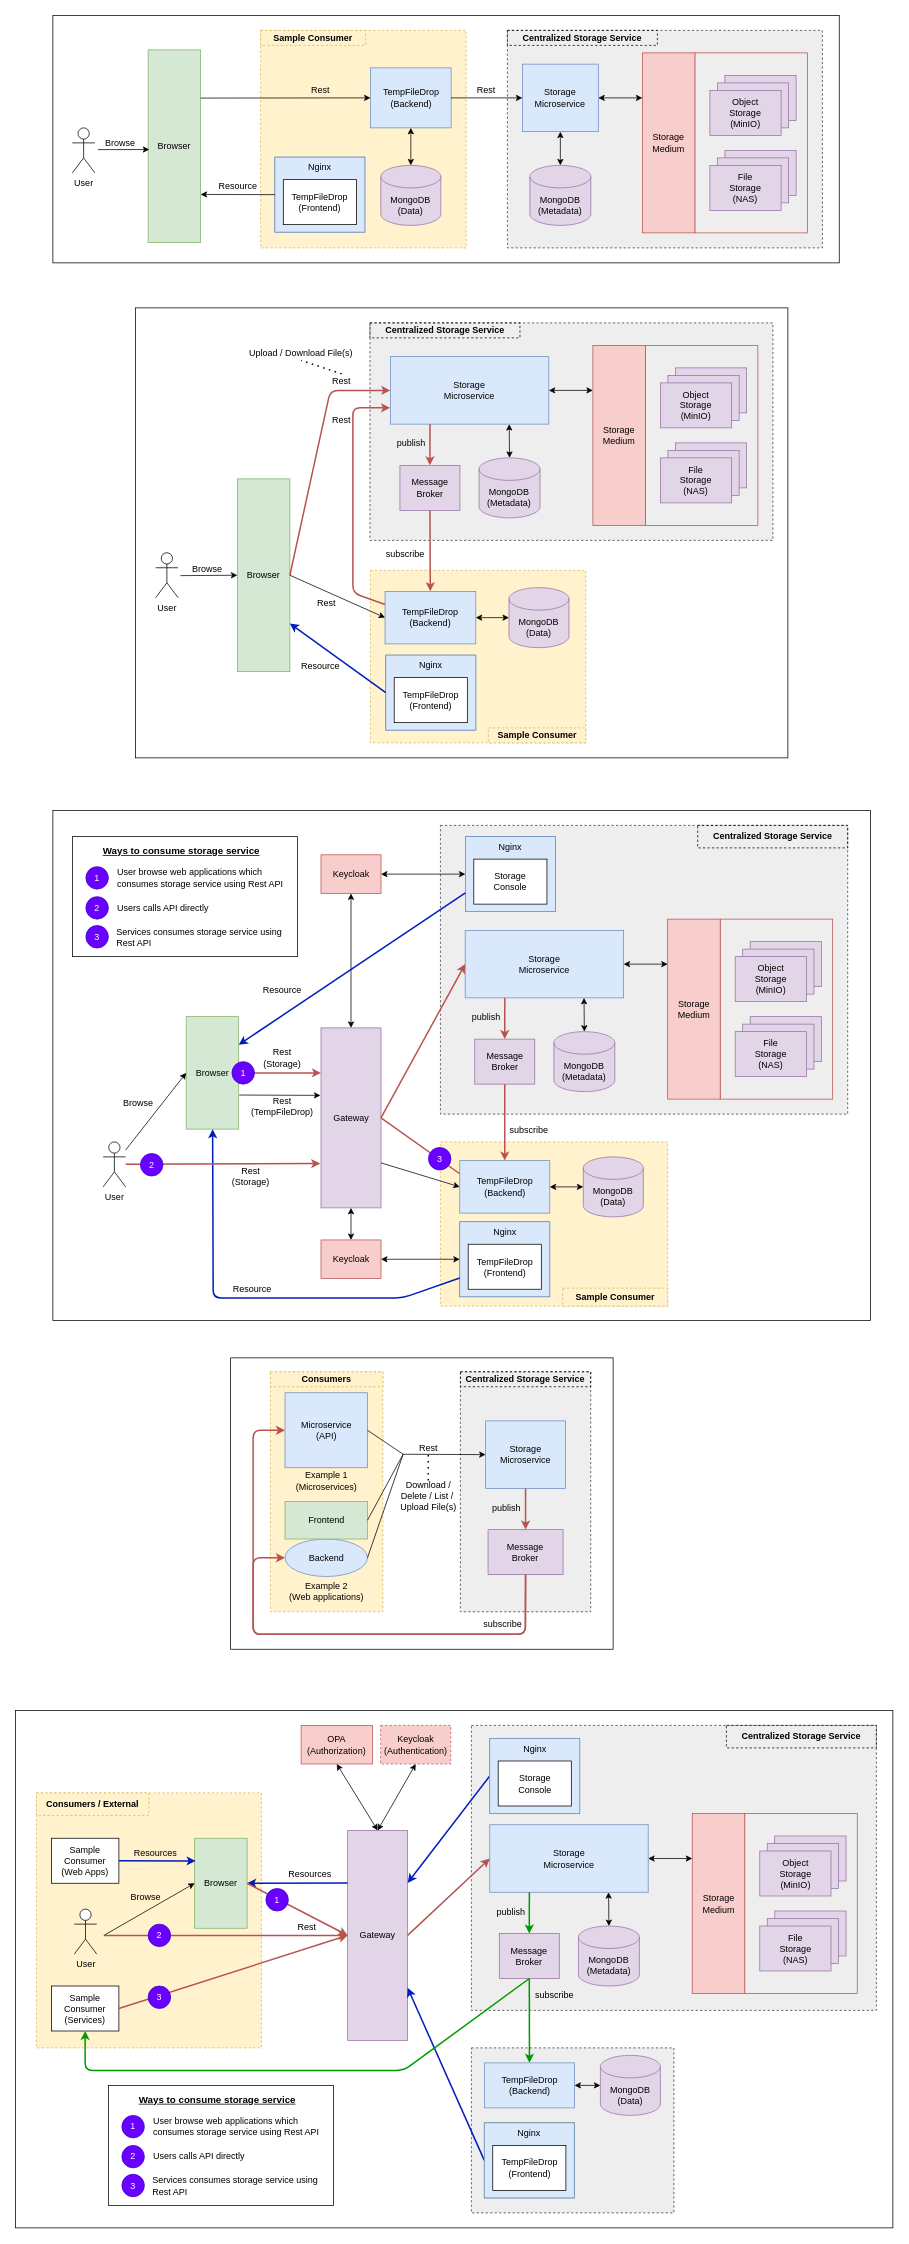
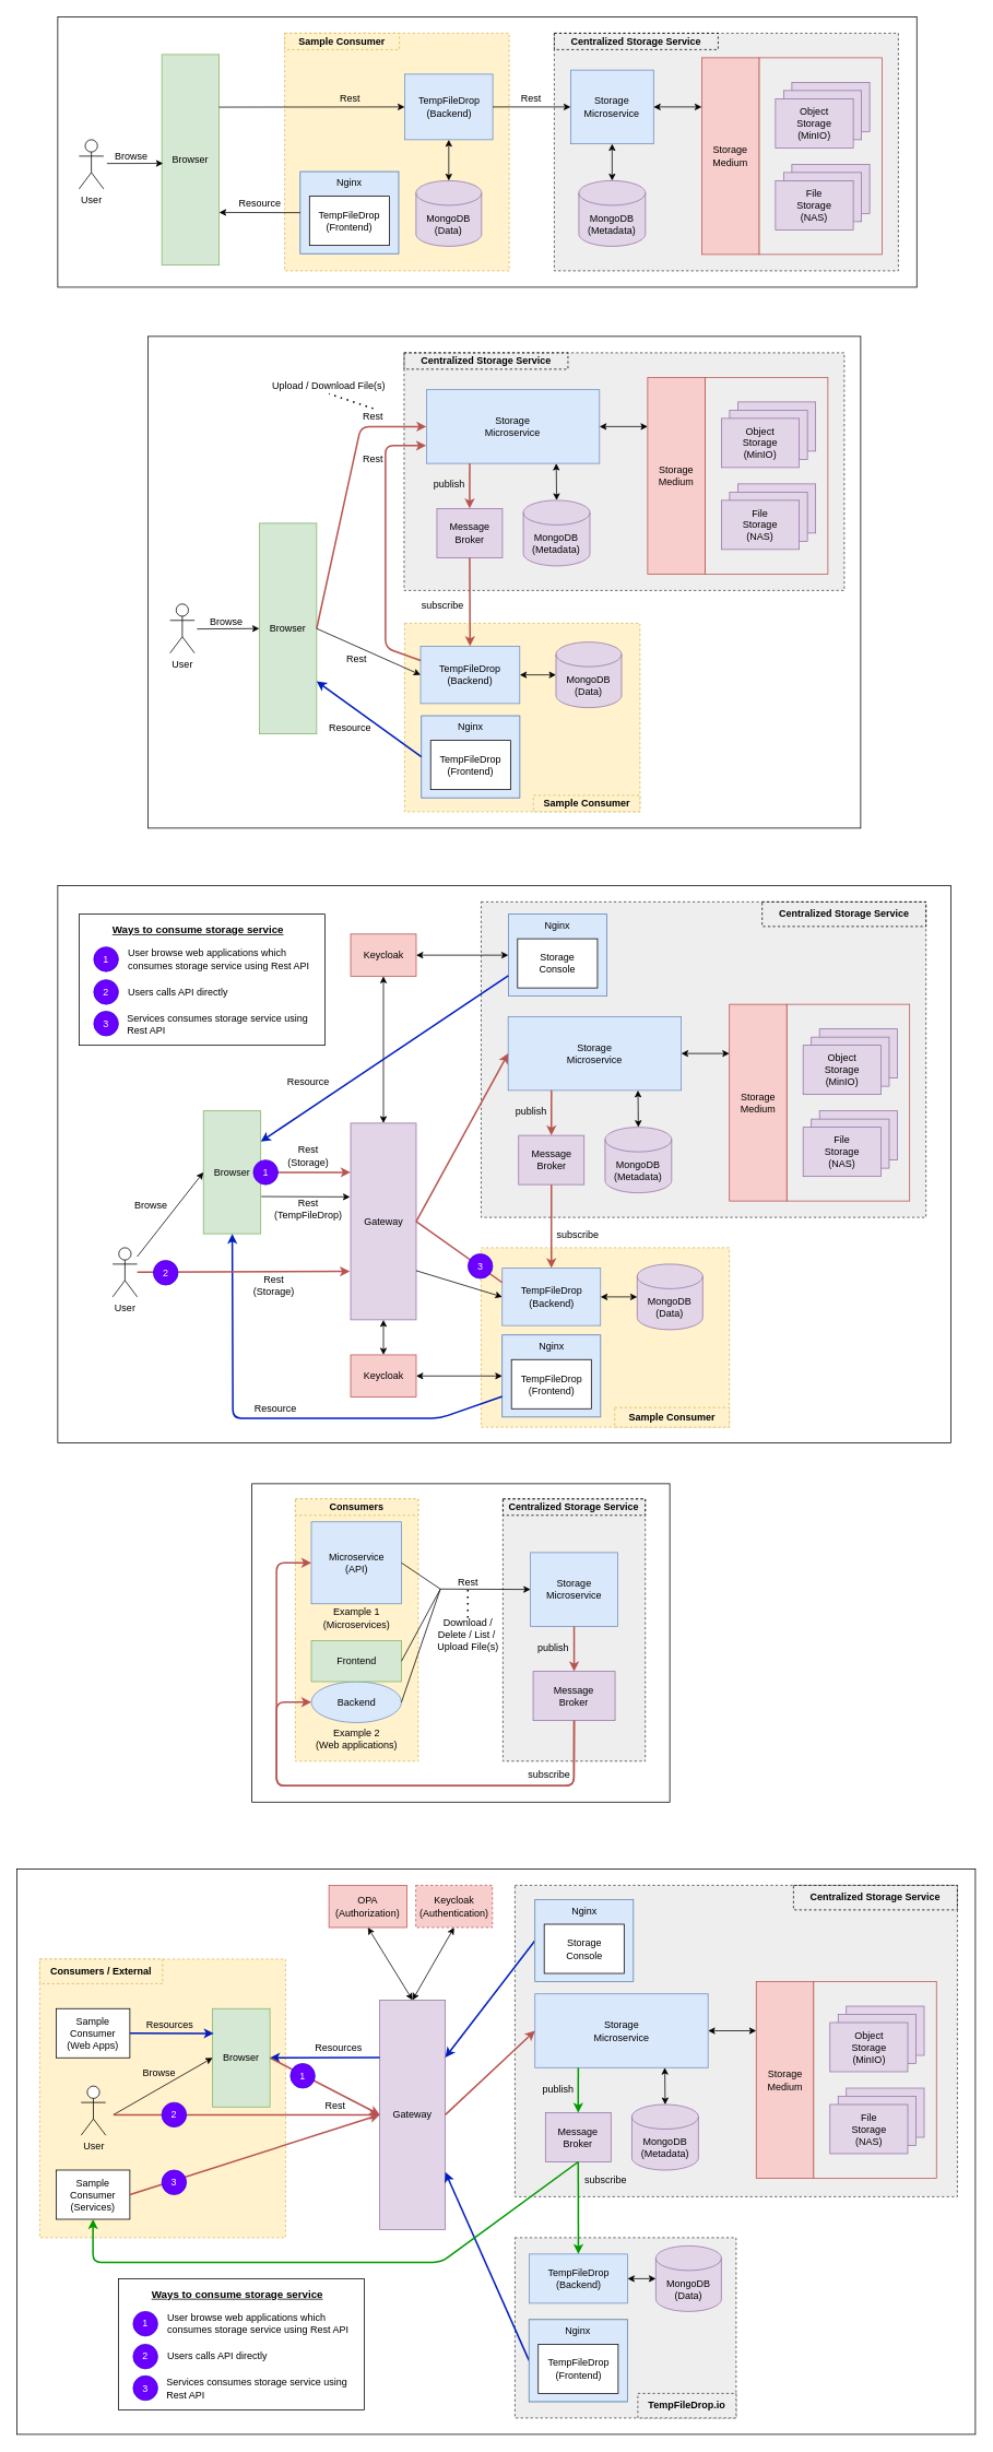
+ <mxCell id="160" value="TempFileDrop.io" style="text;html=1;fillColor=#eeeeee;align=center;verticalAlign=middle;whiteSpace=wrap;rounded=0;dashed=1;strokeColor=#36393d;fontStyle=1" parent="1" vertex="1"><mxGeometry x="778" y="2920" width="120" height="30" as="geometry" /></mxCell>
